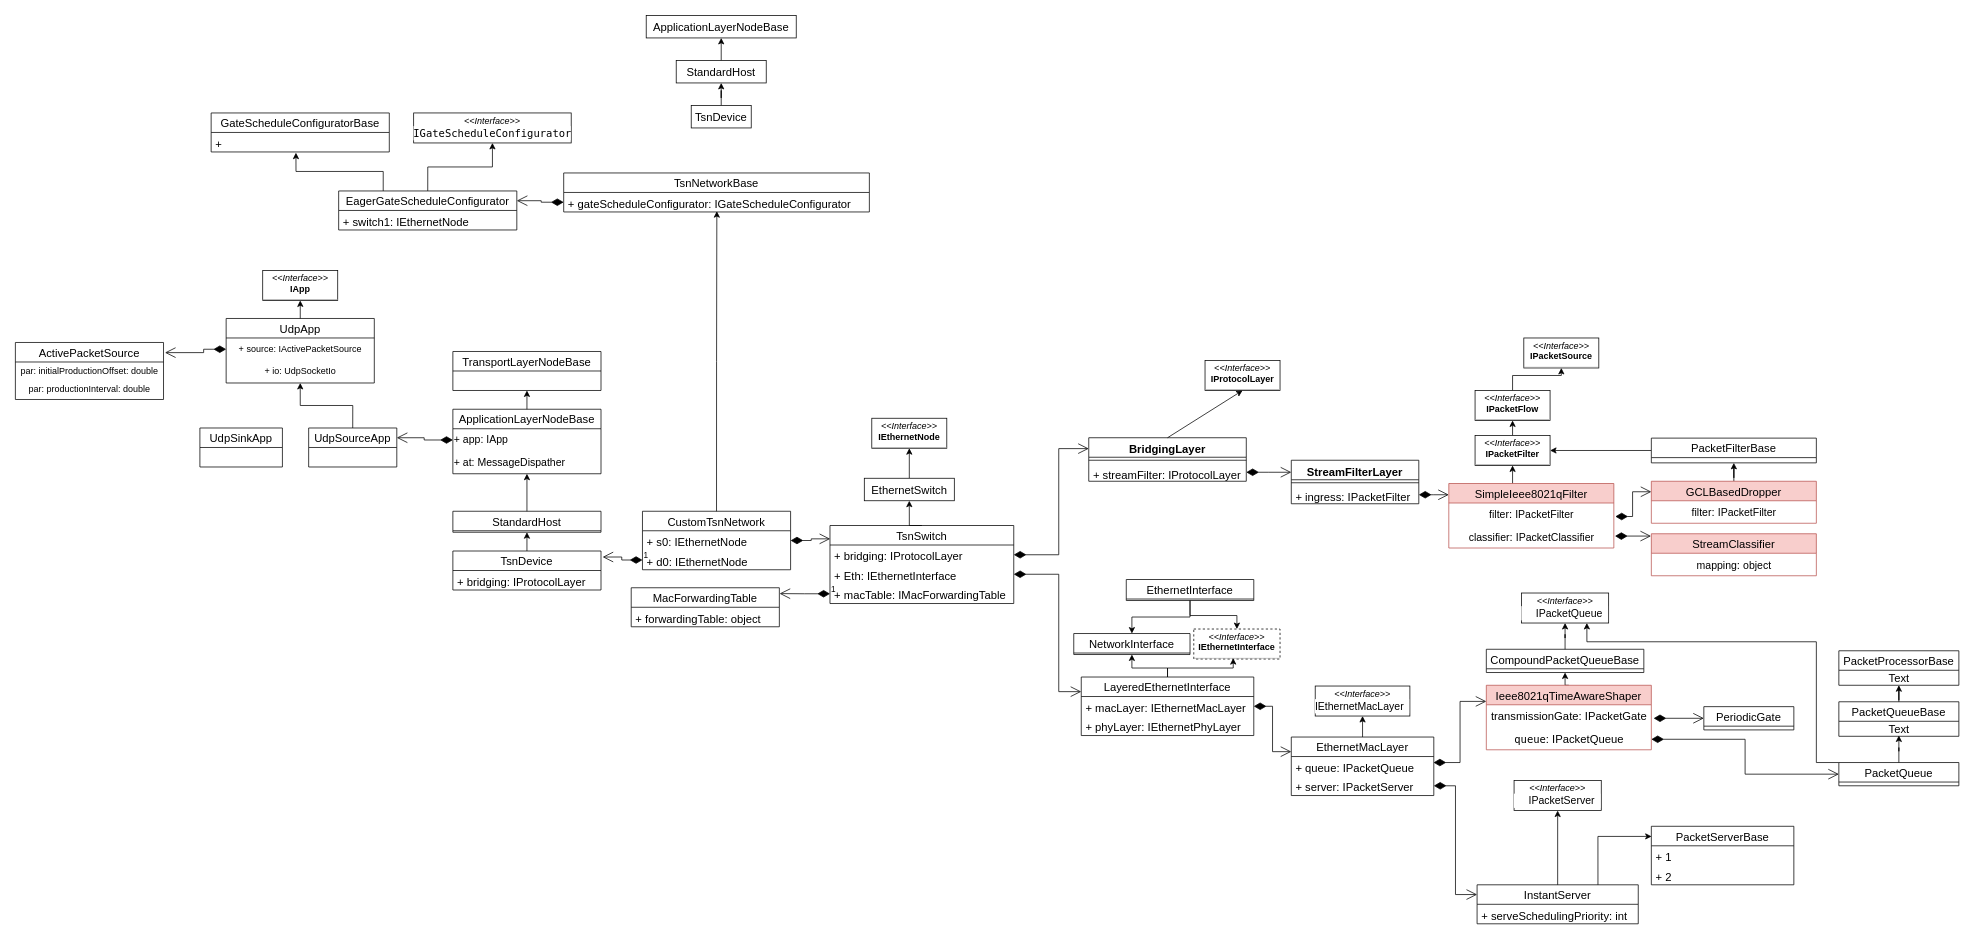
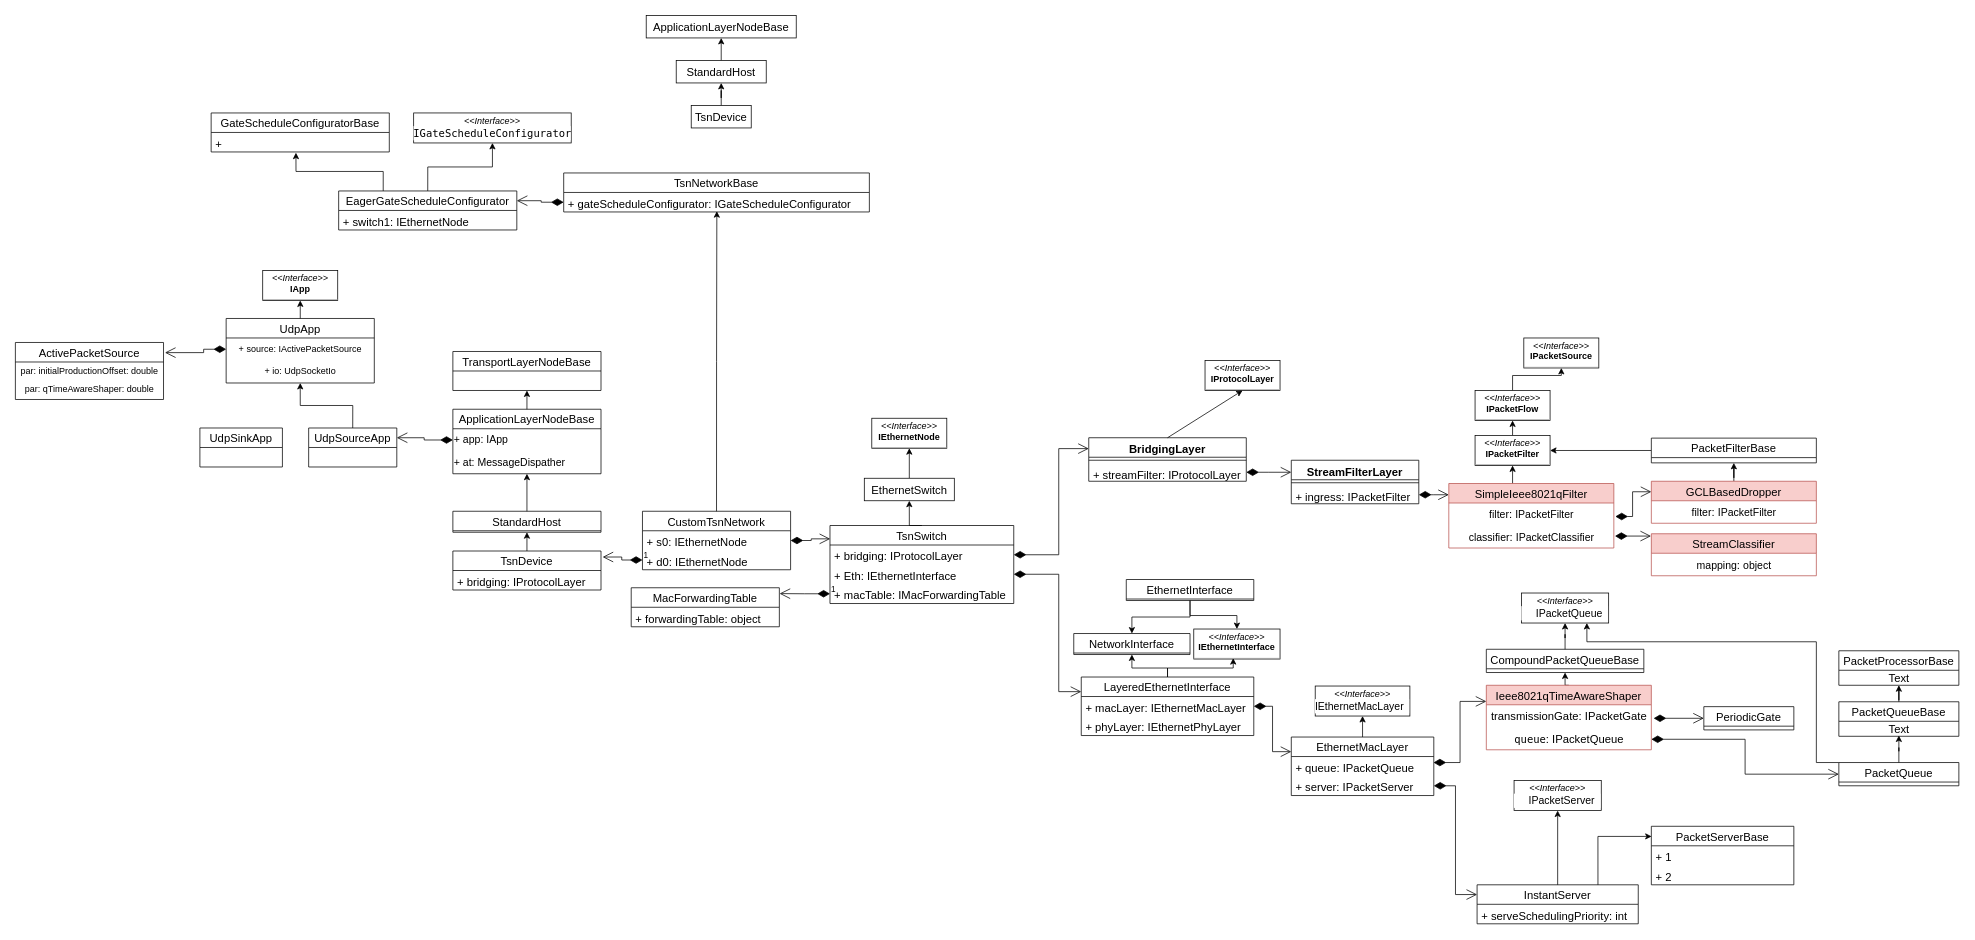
- <mxCell id="114" value="par: productionInterval: double" style="text;html=1;strokeColor=none;fillColor=none;align=center;verticalAlign=middle;whiteSpace=wrap;rounded=0;" vertex="1" parent="112"><mxGeometry y="50" width="197.5" height="26" as="geometry" /></mxCell>
+ <mxCell id="114" value="par: qTimeAwareShaper: double" style="text;html=1;strokeColor=none;fillColor=none;align=center;verticalAlign=middle;whiteSpace=wrap;rounded=0;" vertex="1" parent="112"><mxGeometry y="50" width="197.5" height="26" as="geometry" /></mxCell>
- <mxCell id="27" value="&lt;p style=&quot;margin:0px;margin-top:4px;text-align:center;&quot;&gt;&lt;i&gt;&amp;lt;&amp;lt;Interface&amp;gt;&amp;gt;&lt;/i&gt;&lt;br&gt;&lt;b&gt;IEthernetInterface&lt;/b&gt;&lt;/p&gt;&lt;hr size=&quot;1&quot;&gt;&lt;p style=&quot;margin:0px;margin-left:4px;&quot;&gt;&lt;br&gt;&lt;/p&gt;" style="verticalAlign=top;align=left;overflow=fill;fontSize=12;fontFamily=Helvetica;html=1;dashed=1;" parent="1" vertex="1"><mxGeometry x="1591" y="838" width="115" height="40" as="geometry" /></mxCell>
+ <mxCell id="27" value="&lt;p style=&quot;margin:0px;margin-top:4px;text-align:center;&quot;&gt;&lt;i&gt;&amp;lt;&amp;lt;Interface&amp;gt;&amp;gt;&lt;/i&gt;&lt;br&gt;&lt;b&gt;IEthernetInterface&lt;/b&gt;&lt;/p&gt;&lt;hr size=&quot;1&quot;&gt;&lt;p style=&quot;margin:0px;margin-left:4px;&quot;&gt;&lt;br&gt;&lt;/p&gt;" style="verticalAlign=top;align=left;overflow=fill;fontSize=12;fontFamily=Helvetica;html=1;" parent="1" vertex="1"><mxGeometry x="1591" y="838" width="115" height="40" as="geometry" /></mxCell>
